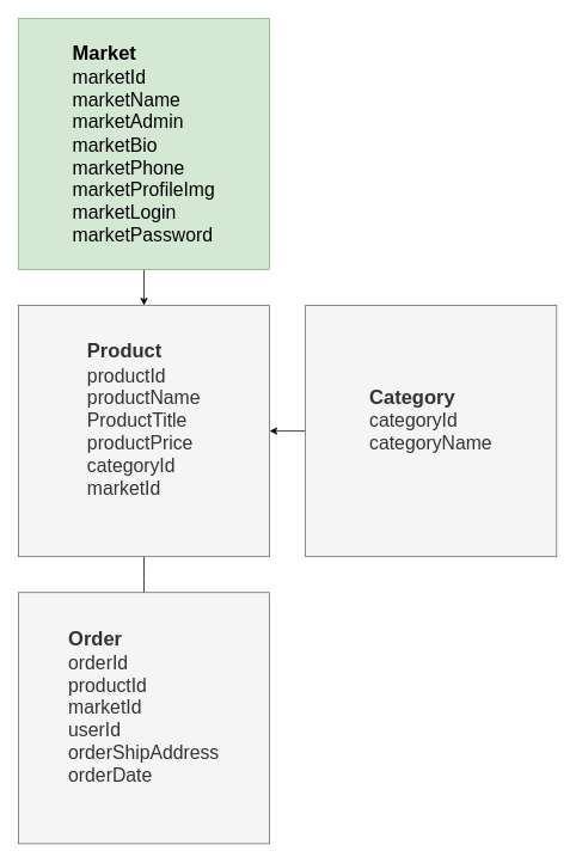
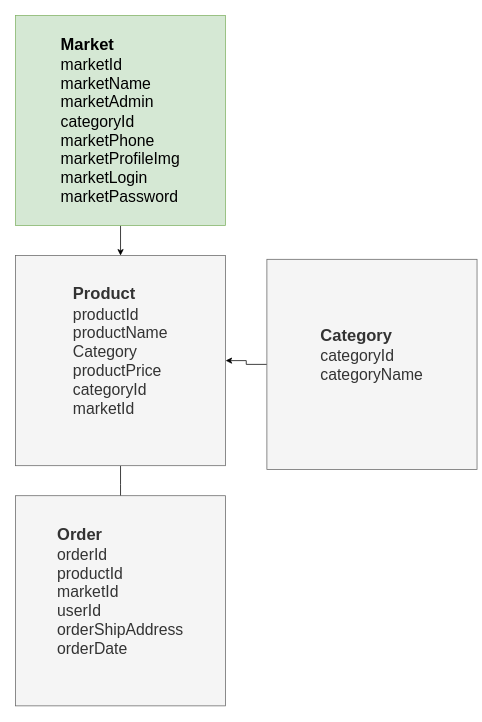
- <mxCell id="3" value="&lt;div style=&quot;text-align: justify;&quot;&gt;&lt;span style=&quot;background-color: initial;&quot;&gt;&lt;b&gt;Market&lt;/b&gt;&lt;/span&gt;&lt;/div&gt;&lt;div style=&quot;text-align: justify; font-size: 21px;&quot;&gt;&lt;span style=&quot;background-color: initial;&quot;&gt;&lt;font style=&quot;font-size: 21px;&quot;&gt;marketId&lt;/font&gt;&lt;/span&gt;&lt;/div&gt;&lt;div style=&quot;text-align: justify; font-size: 21px;&quot;&gt;&lt;span style=&quot;background-color: initial;&quot;&gt;&lt;font style=&quot;font-size: 21px;&quot;&gt;marketName&lt;/font&gt;&lt;/span&gt;&lt;/div&gt;&lt;div style=&quot;text-align: justify; font-size: 21px;&quot;&gt;&lt;span style=&quot;background-color: initial;&quot;&gt;&lt;font style=&quot;font-size: 21px;&quot;&gt;marketAdmin&lt;/font&gt;&lt;/span&gt;&lt;/div&gt;&lt;div style=&quot;text-align: justify; font-size: 21px;&quot;&gt;&lt;span style=&quot;background-color: initial;&quot;&gt;&lt;font style=&quot;font-size: 21px;&quot;&gt;marketBio&lt;/font&gt;&lt;/span&gt;&lt;/div&gt;&lt;div style=&quot;text-align: justify; font-size: 21px;&quot;&gt;&lt;span style=&quot;background-color: initial;&quot;&gt;&lt;font style=&quot;font-size: 21px;&quot;&gt;marketPhone&lt;/font&gt;&lt;/span&gt;&lt;/div&gt;&lt;div style=&quot;text-align: justify; font-size: 21px;&quot;&gt;&lt;span style=&quot;background-color: initial;&quot;&gt;&lt;font style=&quot;font-size: 21px;&quot;&gt;marketProfileImg&lt;/font&gt;&lt;/span&gt;&lt;/div&gt;&lt;div style=&quot;text-align: justify; font-size: 21px;&quot;&gt;&lt;span style=&quot;background-color: initial;&quot;&gt;&lt;font style=&quot;font-size: 21px;&quot;&gt;marketLogin&lt;/font&gt;&lt;/span&gt;&lt;/div&gt;&lt;div style=&quot;text-align: justify; font-size: 21px;&quot;&gt;&lt;span style=&quot;background-color: initial;&quot;&gt;&lt;font style=&quot;font-size: 21px;&quot;&gt;marketPassword&lt;/font&gt;&lt;/span&gt;&lt;/div&gt;&lt;div style=&quot;text-align: justify;&quot;&gt;&lt;/div&gt;" style="text;html=1;strokeColor=#82b366;fillColor=#d5e8d4;align=center;verticalAlign=middle;whiteSpace=wrap;rounded=0;fontSize=22;" vertex="1" parent="1"><mxGeometry x="20" y="20" width="280" height="280" as="geometry" /></mxCell>
+ <mxCell id="3" value="&lt;div style=&quot;text-align: justify;&quot;&gt;&lt;span style=&quot;background-color: initial;&quot;&gt;&lt;b&gt;Market&lt;/b&gt;&lt;/span&gt;&lt;/div&gt;&lt;div style=&quot;text-align: justify; font-size: 21px;&quot;&gt;&lt;span style=&quot;background-color: initial;&quot;&gt;&lt;font style=&quot;font-size: 21px;&quot;&gt;marketId&lt;/font&gt;&lt;/span&gt;&lt;/div&gt;&lt;div style=&quot;text-align: justify; font-size: 21px;&quot;&gt;&lt;span style=&quot;background-color: initial;&quot;&gt;&lt;font style=&quot;font-size: 21px;&quot;&gt;marketName&lt;/font&gt;&lt;/span&gt;&lt;/div&gt;&lt;div style=&quot;text-align: justify; font-size: 21px;&quot;&gt;&lt;span style=&quot;background-color: initial;&quot;&gt;&lt;font style=&quot;font-size: 21px;&quot;&gt;marketAdmin&lt;/font&gt;&lt;/span&gt;&lt;/div&gt;&lt;div style=&quot;text-align: justify; font-size: 21px;&quot;&gt;&lt;span style=&quot;background-color: initial;&quot;&gt;&lt;font style=&quot;font-size: 21px;&quot;&gt;categoryId&lt;/font&gt;&lt;/span&gt;&lt;/div&gt;&lt;div style=&quot;text-align: justify; font-size: 21px;&quot;&gt;&lt;span style=&quot;background-color: initial;&quot;&gt;&lt;font style=&quot;font-size: 21px;&quot;&gt;marketPhone&lt;/font&gt;&lt;/span&gt;&lt;/div&gt;&lt;div style=&quot;text-align: justify; font-size: 21px;&quot;&gt;&lt;span style=&quot;background-color: initial;&quot;&gt;&lt;font style=&quot;font-size: 21px;&quot;&gt;marketProfileImg&lt;/font&gt;&lt;/span&gt;&lt;/div&gt;&lt;div style=&quot;text-align: justify; font-size: 21px;&quot;&gt;&lt;span style=&quot;background-color: initial;&quot;&gt;&lt;font style=&quot;font-size: 21px;&quot;&gt;marketLogin&lt;/font&gt;&lt;/span&gt;&lt;/div&gt;&lt;div style=&quot;text-align: justify; font-size: 21px;&quot;&gt;&lt;span style=&quot;background-color: initial;&quot;&gt;&lt;font style=&quot;font-size: 21px;&quot;&gt;marketPassword&lt;/font&gt;&lt;/span&gt;&lt;/div&gt;&lt;div style=&quot;text-align: justify;&quot;&gt;&lt;/div&gt;" style="text;html=1;strokeColor=#82b366;fillColor=#d5e8d4;align=center;verticalAlign=middle;whiteSpace=wrap;rounded=0;fontSize=22;" vertex="1" parent="1"><mxGeometry x="20" y="20" width="280" height="280" as="geometry" /></mxCell>
- <mxCell id="5" value="&lt;div style=&quot;text-align: justify;&quot;&gt;&lt;b&gt;Product&lt;/b&gt;&lt;/div&gt;&lt;div style=&quot;text-align: justify; font-size: 21px;&quot;&gt;productId&lt;/div&gt;&lt;div style=&quot;text-align: justify; font-size: 21px;&quot;&gt;productName&lt;/div&gt;&lt;div style=&quot;text-align: justify; font-size: 21px;&quot;&gt;ProductTitle&lt;/div&gt;&lt;div style=&quot;text-align: justify; font-size: 21px;&quot;&gt;productPrice&lt;/div&gt;&lt;div style=&quot;text-align: justify; font-size: 21px;&quot;&gt;categoryId&lt;/div&gt;&lt;div style=&quot;text-align: justify; font-size: 21px;&quot;&gt;marketId&lt;/div&gt;&lt;div style=&quot;text-align: justify; font-size: 21px;&quot;&gt;&lt;br&gt;&lt;/div&gt;&lt;div style=&quot;text-align: justify;&quot;&gt;&lt;/div&gt;" style="text;html=1;align=center;verticalAlign=middle;whiteSpace=wrap;rounded=0;fontSize=22;fillColor=#f5f5f5;fontColor=#333333;strokeColor=#666666;" vertex="1" parent="1"><mxGeometry x="20" y="340" width="280" height="280" as="geometry" /></mxCell>
+ <mxCell id="5" value="&lt;div style=&quot;text-align: justify;&quot;&gt;&lt;b&gt;Product&lt;/b&gt;&lt;/div&gt;&lt;div style=&quot;text-align: justify; font-size: 21px;&quot;&gt;productId&lt;/div&gt;&lt;div style=&quot;text-align: justify; font-size: 21px;&quot;&gt;productName&lt;/div&gt;&lt;div style=&quot;text-align: justify; font-size: 21px;&quot;&gt;Category&lt;/div&gt;&lt;div style=&quot;text-align: justify; font-size: 21px;&quot;&gt;productPrice&lt;/div&gt;&lt;div style=&quot;text-align: justify; font-size: 21px;&quot;&gt;categoryId&lt;/div&gt;&lt;div style=&quot;text-align: justify; font-size: 21px;&quot;&gt;marketId&lt;/div&gt;&lt;div style=&quot;text-align: justify; font-size: 21px;&quot;&gt;&lt;br&gt;&lt;/div&gt;&lt;div style=&quot;text-align: justify;&quot;&gt;&lt;/div&gt;" style="text;html=1;align=center;verticalAlign=middle;whiteSpace=wrap;rounded=0;fontSize=22;fillColor=#f5f5f5;fontColor=#333333;strokeColor=#666666;" vertex="1" parent="1"><mxGeometry x="20" y="340" width="280" height="280" as="geometry" /></mxCell>
- <mxCell id="7" value="&lt;div style=&quot;text-align: justify;&quot;&gt;&lt;b&gt;Category&lt;/b&gt;&lt;/div&gt;&lt;div style=&quot;text-align: justify; font-size: 21px;&quot;&gt;categoryId&lt;/div&gt;&lt;div style=&quot;text-align: justify; font-size: 21px;&quot;&gt;categoryName&lt;/div&gt;&lt;div style=&quot;text-align: justify; font-size: 21px;&quot;&gt;&lt;br&gt;&lt;/div&gt;&lt;div style=&quot;text-align: justify;&quot;&gt;&lt;/div&gt;" style="text;html=1;align=center;verticalAlign=middle;whiteSpace=wrap;rounded=0;fontSize=22;fillColor=#f5f5f5;fontColor=#333333;strokeColor=#666666;" vertex="1" parent="1"><mxGeometry x="340" y="340" width="280" height="280" as="geometry" /></mxCell>
+ <mxCell id="7" value="&lt;div style=&quot;text-align: justify;&quot;&gt;&lt;b&gt;Category&lt;/b&gt;&lt;/div&gt;&lt;div style=&quot;text-align: justify; font-size: 21px;&quot;&gt;categoryId&lt;/div&gt;&lt;div style=&quot;text-align: justify; font-size: 21px;&quot;&gt;categoryName&lt;/div&gt;&lt;div style=&quot;text-align: justify; font-size: 21px;&quot;&gt;&lt;br&gt;&lt;/div&gt;&lt;div style=&quot;text-align: justify;&quot;&gt;&lt;/div&gt;" style="text;html=1;align=center;verticalAlign=middle;whiteSpace=wrap;rounded=0;fontSize=22;fillColor=#f5f5f5;fontColor=#333333;strokeColor=#666666;" vertex="1" parent="1"><mxGeometry x="355" y="345" width="280" height="280" as="geometry" /></mxCell>
